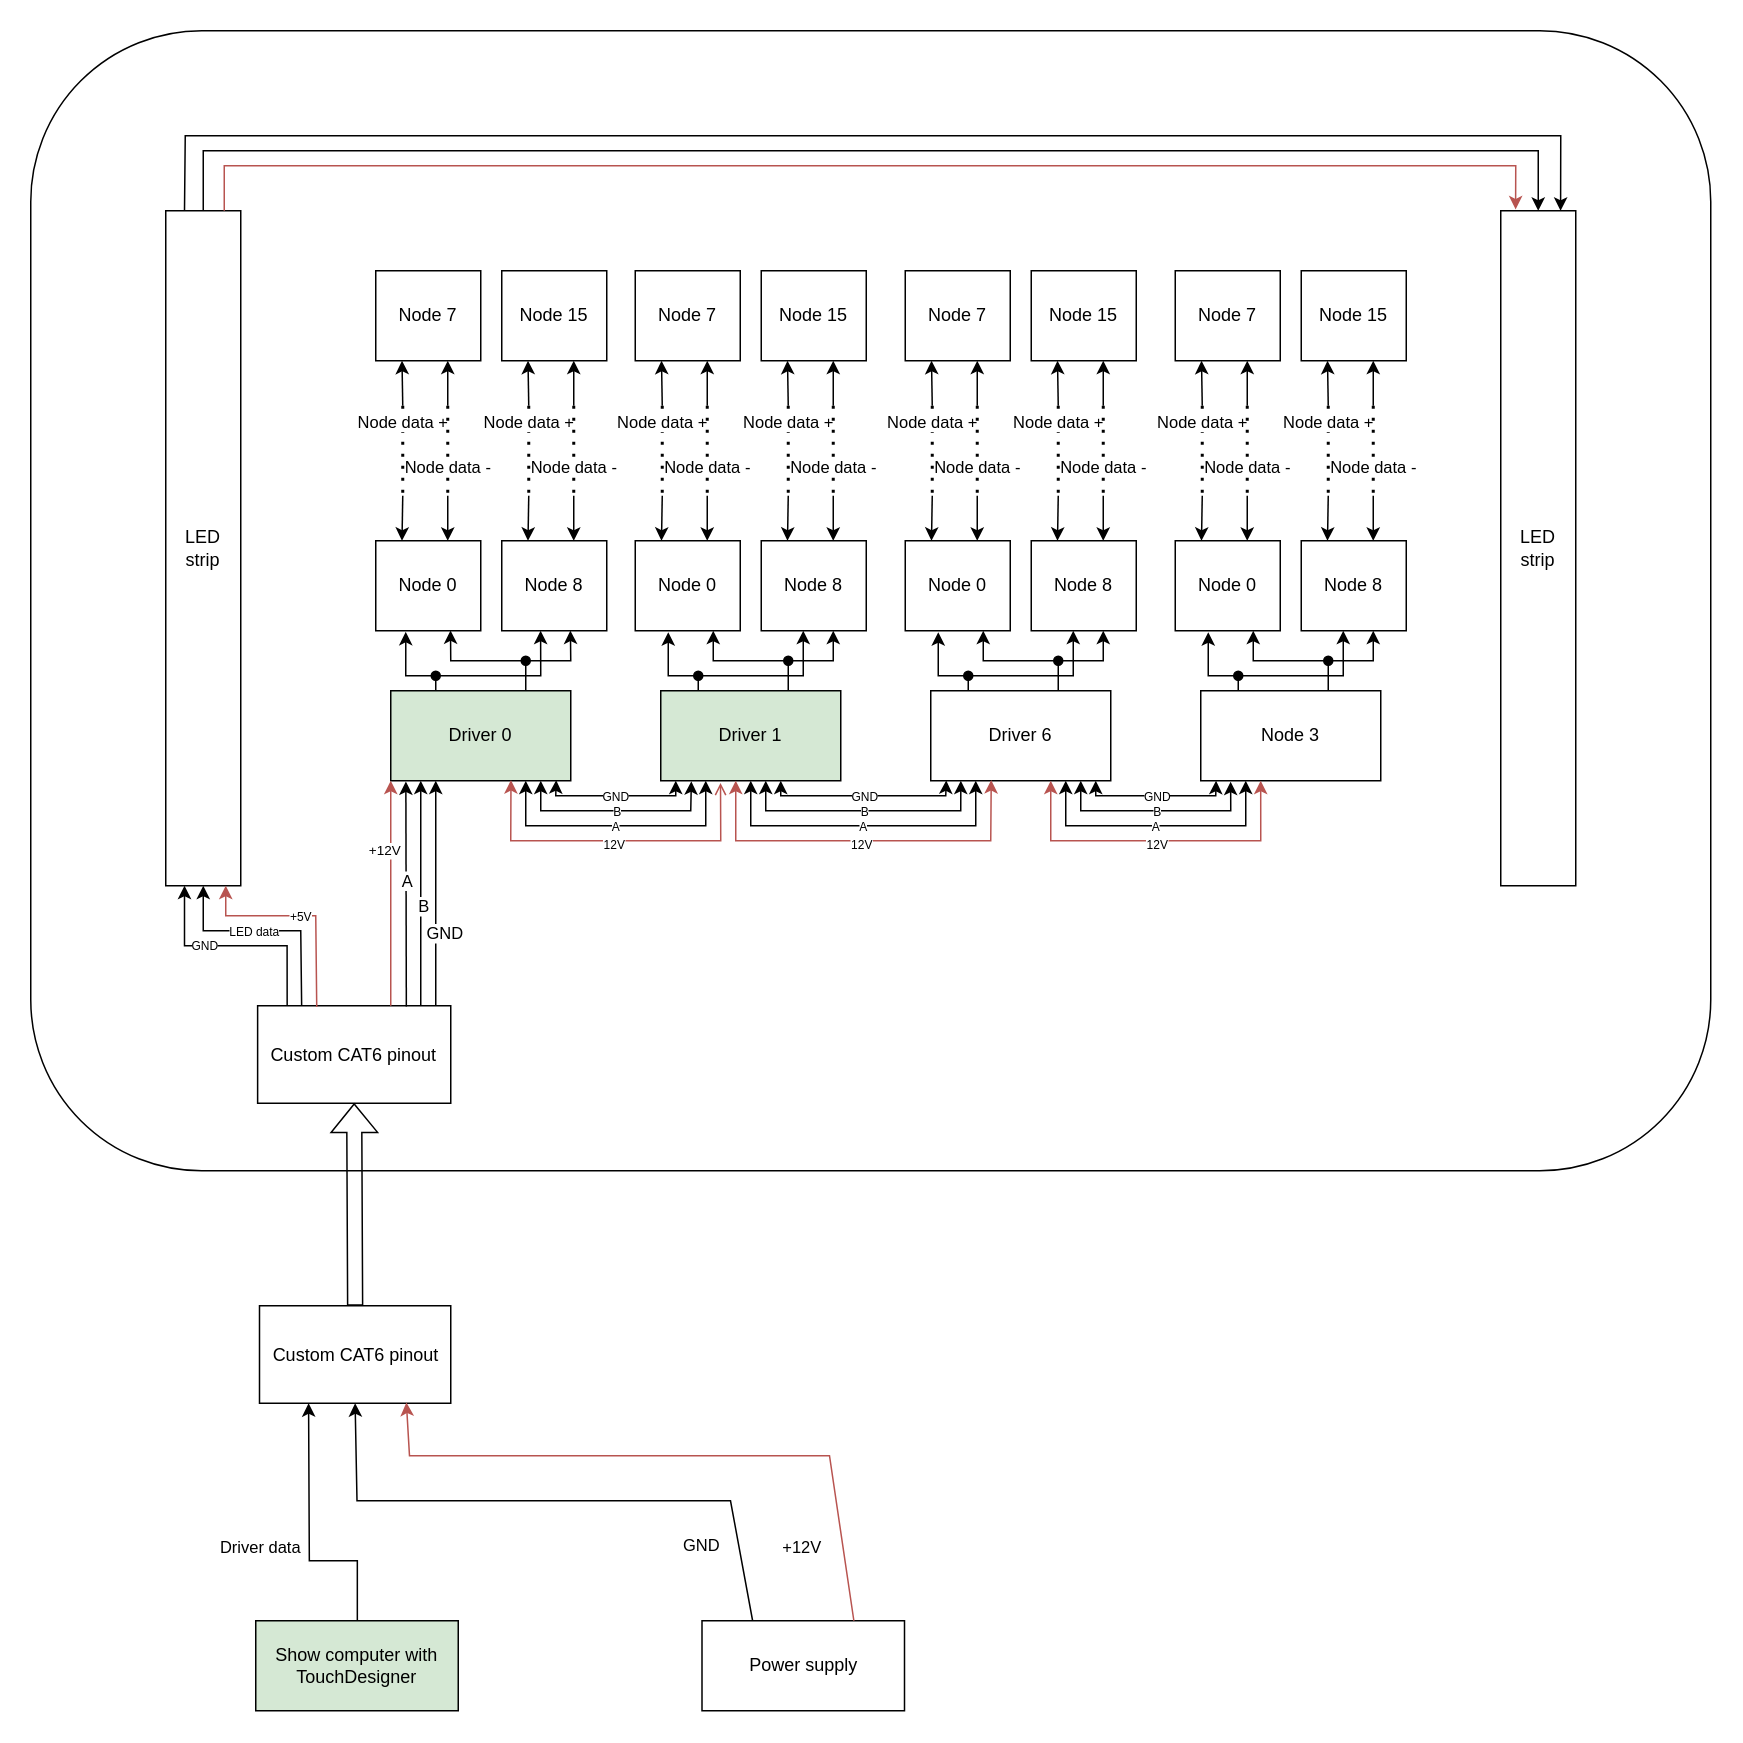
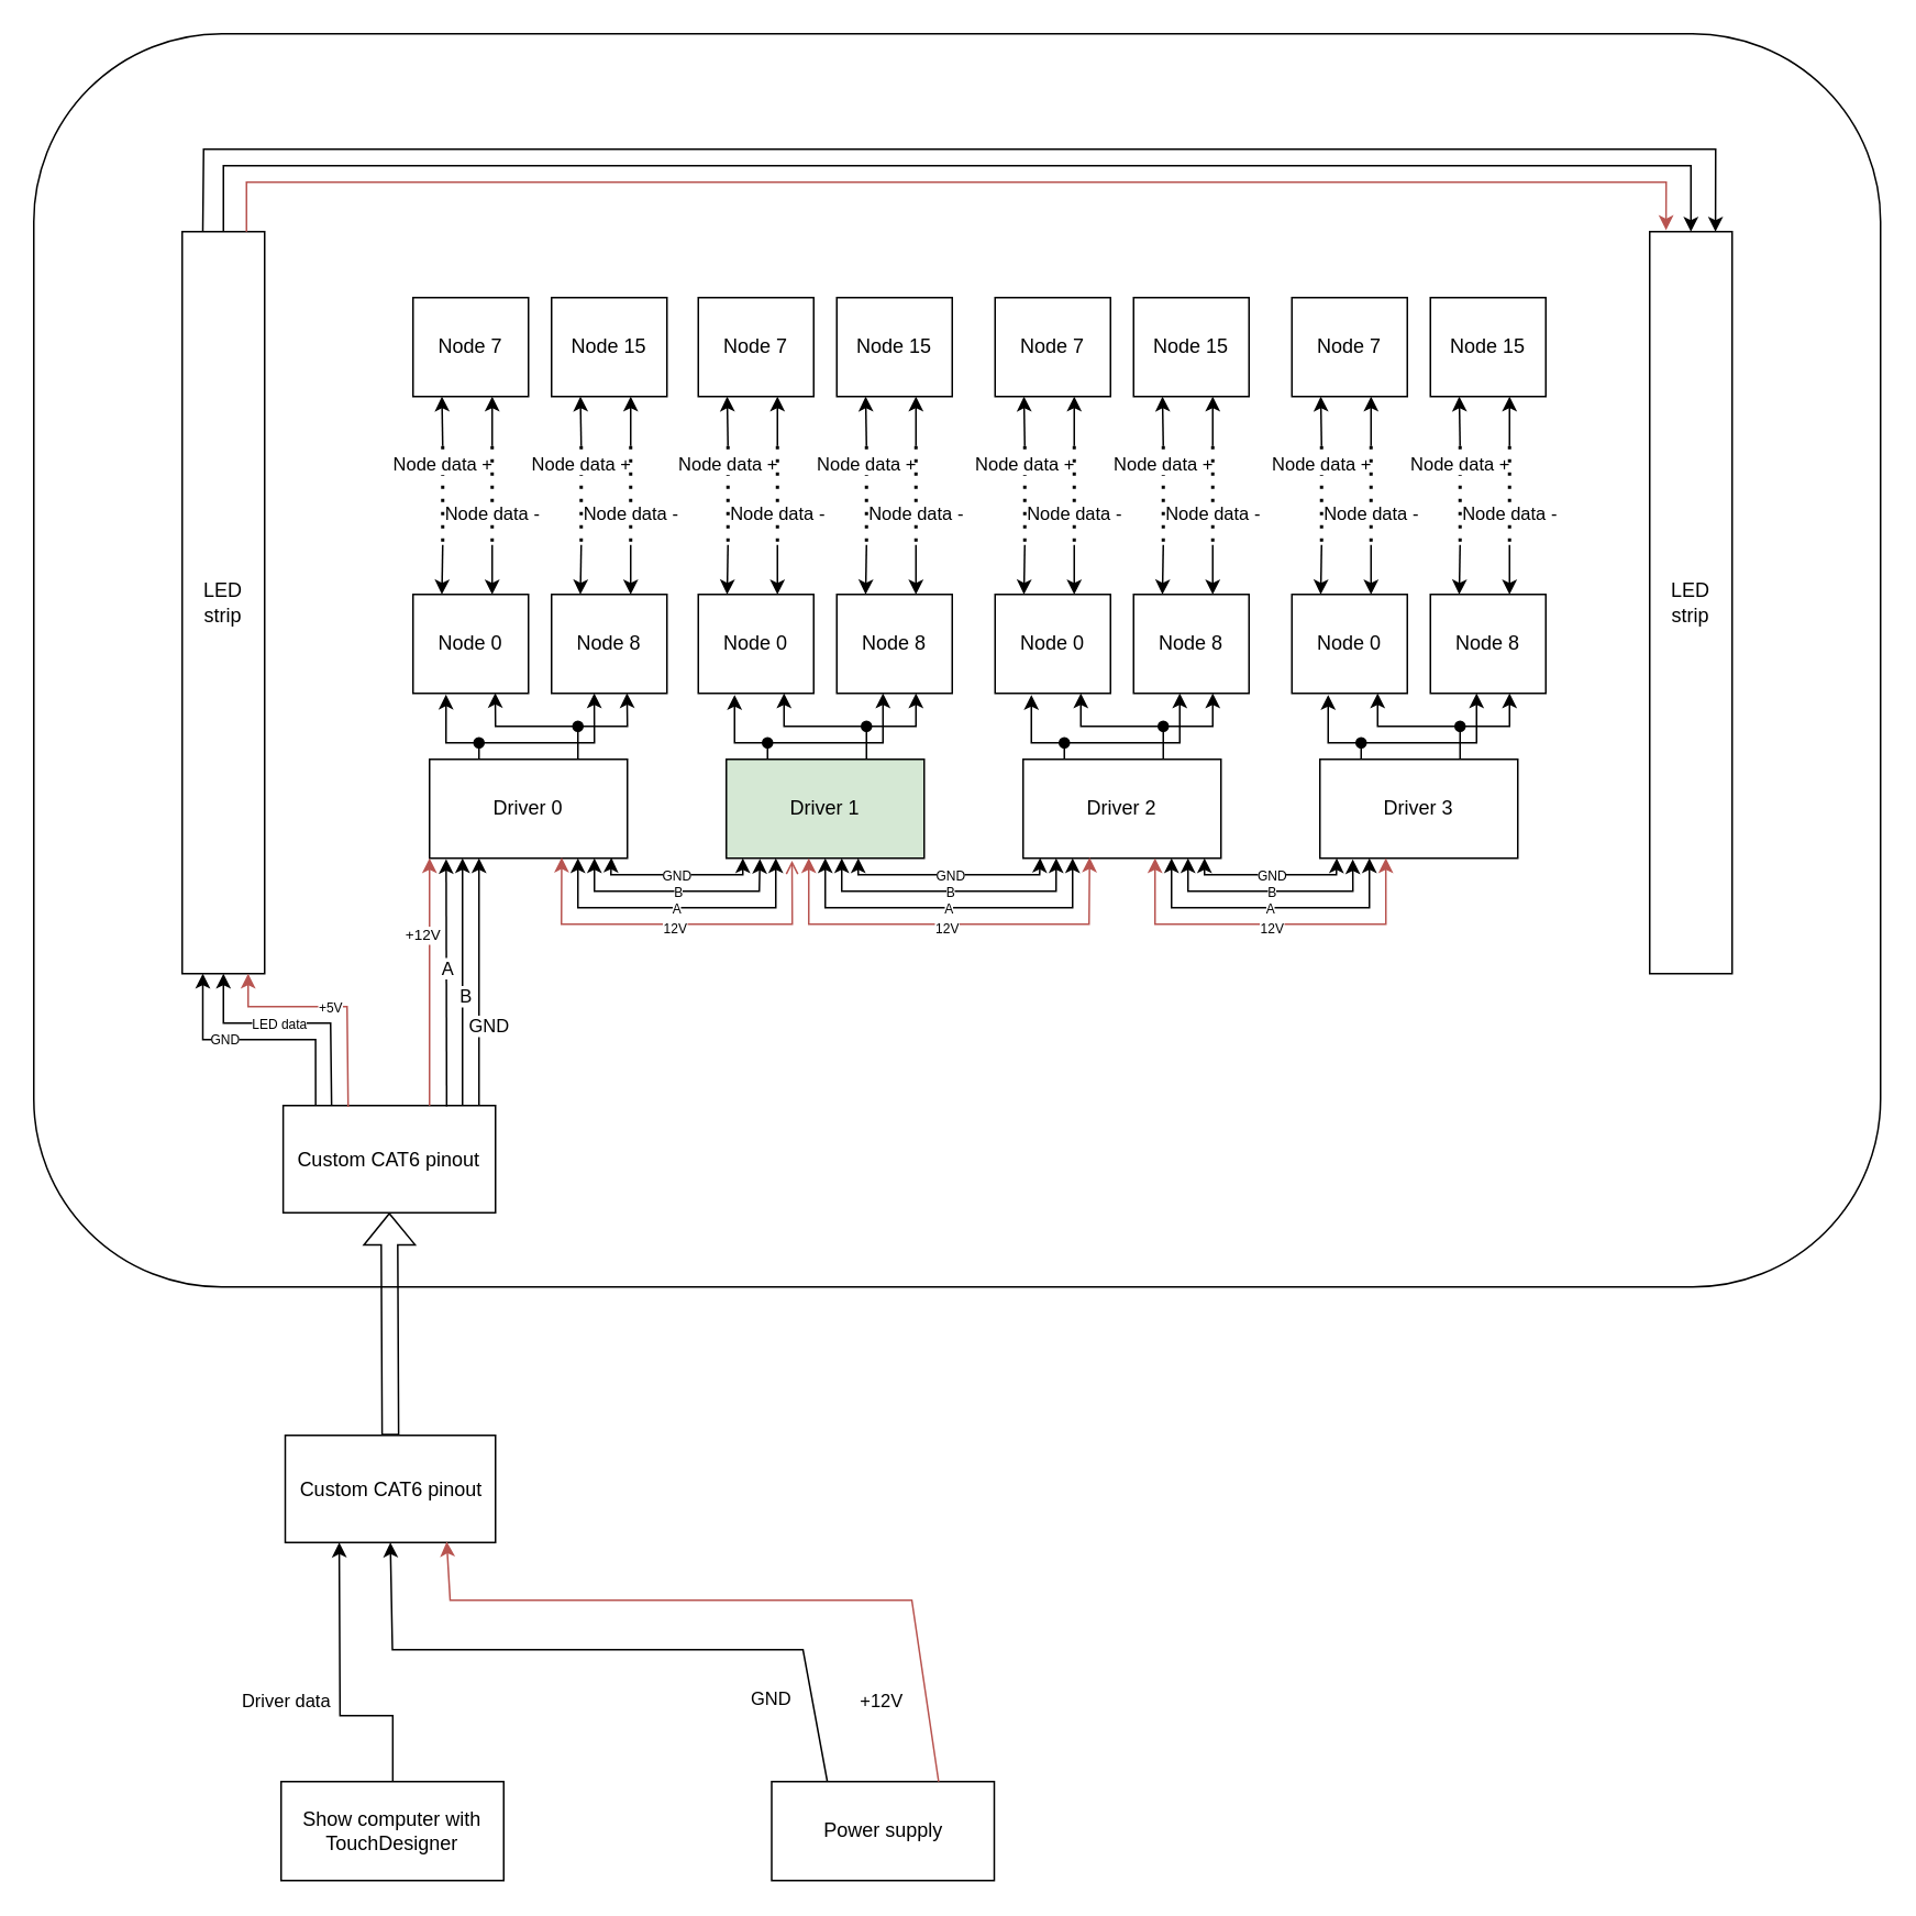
- <mxCell id="3" value="Driver 0" style="rounded=0;whiteSpace=wrap;html=1;fillColor=#d5e8d4;" vertex="1" parent="1"><mxGeometry x="260" y="460" width="120" height="60" as="geometry" /></mxCell>
+ <mxCell id="3" value="Driver 0" style="rounded=0;whiteSpace=wrap;html=1;" vertex="1" parent="1"><mxGeometry x="260" y="460" width="120" height="60" as="geometry" /></mxCell>
- <mxCell id="5" value="Driver 6" style="rounded=0;whiteSpace=wrap;html=1;" vertex="1" parent="1"><mxGeometry x="620" y="460" width="120" height="60" as="geometry" /></mxCell>
+ <mxCell id="5" value="Driver 2" style="rounded=0;whiteSpace=wrap;html=1;" vertex="1" parent="1"><mxGeometry x="620" y="460" width="120" height="60" as="geometry" /></mxCell>
- <mxCell id="6" value="Node 3" style="rounded=0;whiteSpace=wrap;html=1;" vertex="1" parent="1"><mxGeometry x="800" y="460" width="120" height="60" as="geometry" /></mxCell>
+ <mxCell id="6" value="Driver 3" style="rounded=0;whiteSpace=wrap;html=1;" vertex="1" parent="1"><mxGeometry x="800" y="460" width="120" height="60" as="geometry" /></mxCell>
- <mxCell id="148" value="Show computer with TouchDesigner" style="rounded=0;whiteSpace=wrap;html=1;fillColor=#d5e8d4;" vertex="1" parent="1"><mxGeometry x="170" y="1080" width="135" height="60" as="geometry" /></mxCell>
+ <mxCell id="148" value="Show computer with TouchDesigner" style="rounded=0;whiteSpace=wrap;html=1;" vertex="1" parent="1"><mxGeometry x="170" y="1080" width="135" height="60" as="geometry" /></mxCell>
